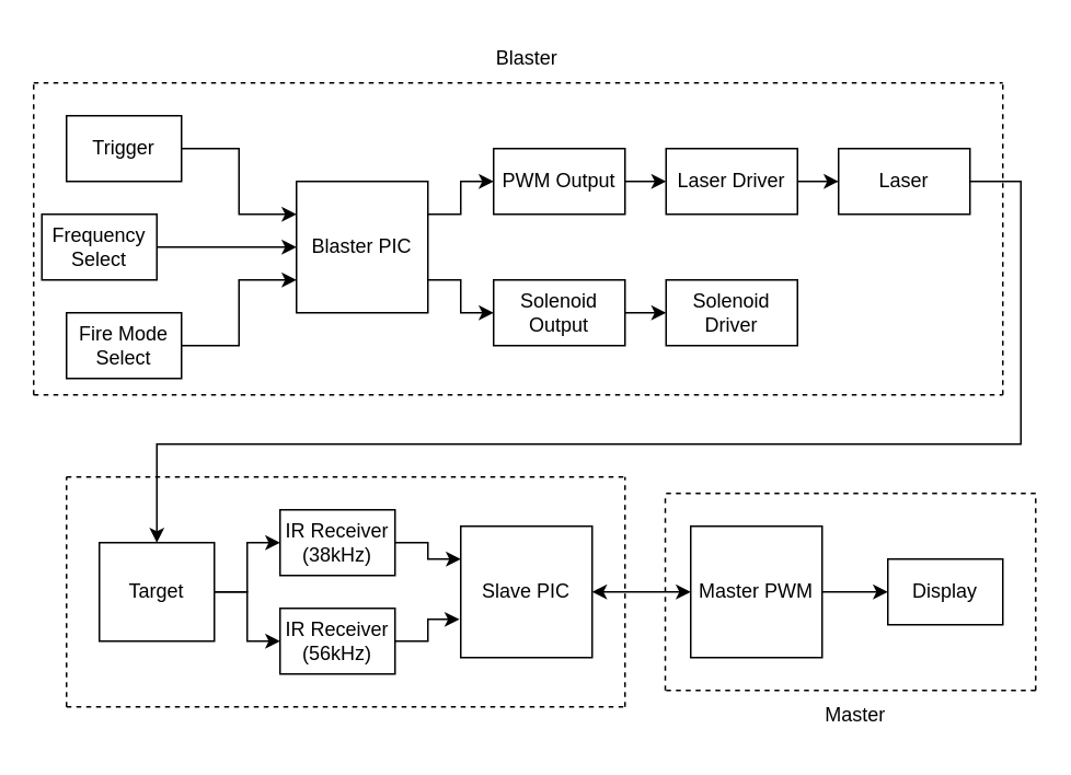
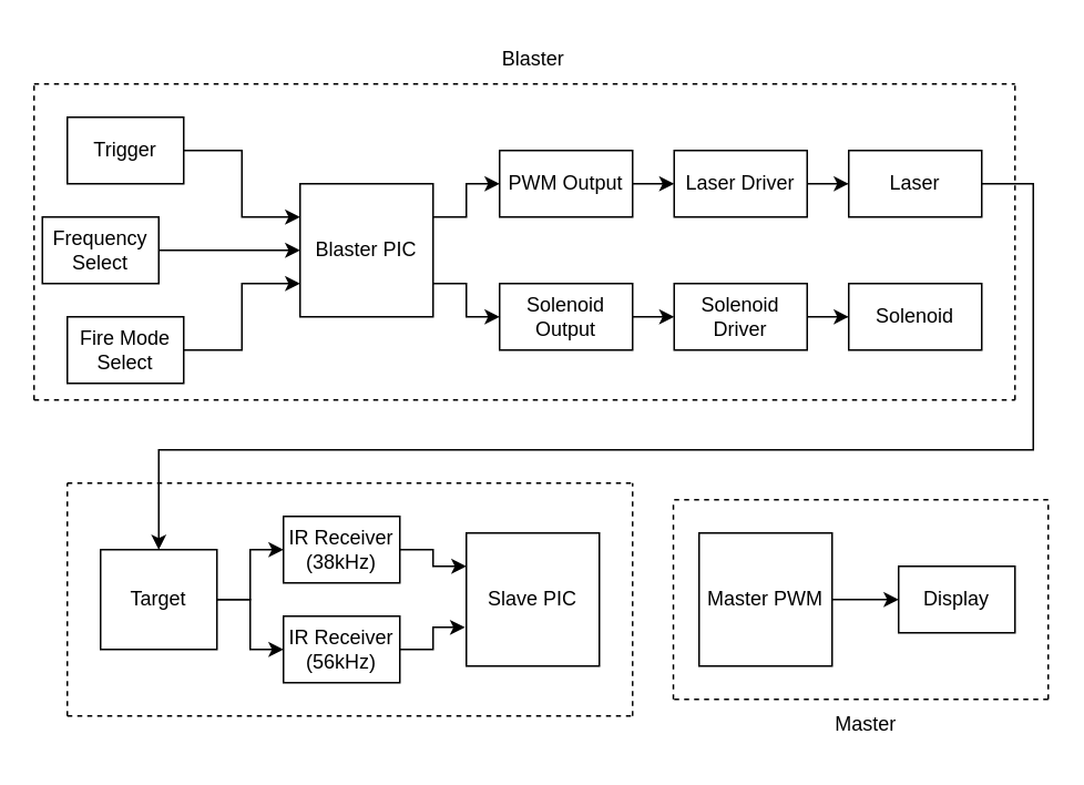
+ <mxCell id="15" value="" style="edgeStyle=orthogonalEdgeStyle;rounded=0;orthogonalLoop=1;jettySize=auto;html=1;" edge="1" parent="1" source="16" target="17"><mxGeometry relative="1" as="geometry" /></mxCell>
+ <mxCell id="17" value="Solenoid" style="rounded=0;whiteSpace=wrap;html=1;" vertex="1" parent="1"><mxGeometry x="510" y="170" width="80" height="40" as="geometry" /></mxCell>
- <mxCell id="32" value="" style="endArrow=classic;startArrow=classic;html=1;rounded=0;exitX=1;exitY=0.5;exitDx=0;exitDy=0;entryX=0;entryY=0.5;entryDx=0;entryDy=0;" edge="1" parent="1" source="22" target="31"><mxGeometry width="50" height="50" relative="1" as="geometry"><mxPoint x="400" y="340" as="sourcePoint" /><mxPoint x="450" y="290" as="targetPoint" /></mxGeometry></mxCell>
